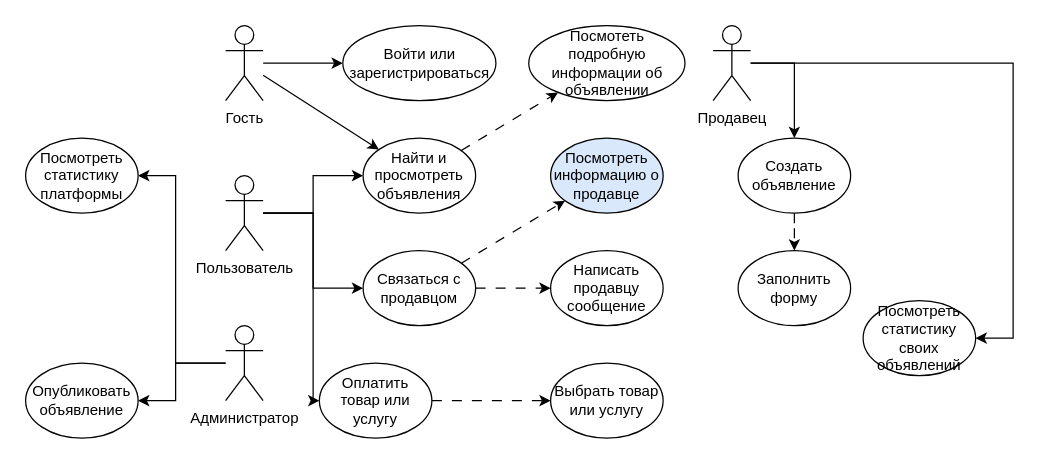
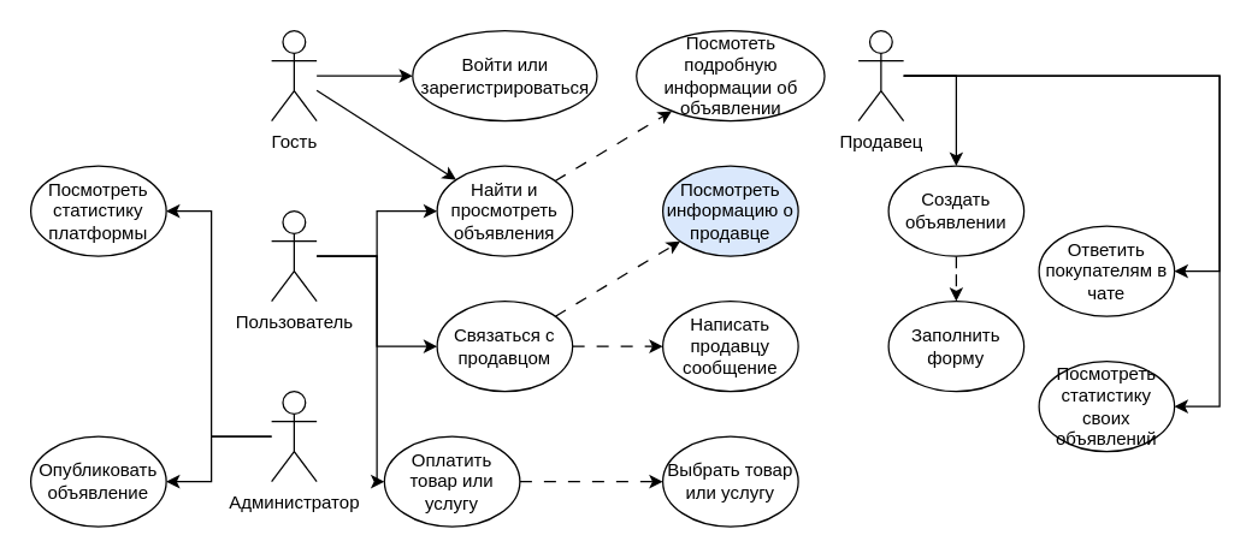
- <mxCell id="23" value="Создать объявление" style="ellipse;whiteSpace=wrap;html=1;" vertex="1" parent="1"><mxGeometry x="590" y="110" width="90" height="60" as="geometry" /></mxCell>
+ <mxCell id="23" value="Создать объявлении" style="ellipse;whiteSpace=wrap;html=1;" vertex="1" parent="1"><mxGeometry x="590" y="110" width="90" height="60" as="geometry" /></mxCell>
+ <mxCell id="33" value="Ответить покупателям в чате" style="ellipse;whiteSpace=wrap;html=1;" vertex="1" parent="1"><mxGeometry x="690" y="150" width="90" height="60" as="geometry" /></mxCell>
+ <mxCell id="7" style="edgeStyle=orthogonalEdgeStyle;rounded=0;orthogonalLoop=1;jettySize=auto;html=1;" edge="1" parent="1" source="9" target="33"><mxGeometry relative="1" as="geometry"><Array as="points"><mxPoint x="810" y="50" /><mxPoint x="810" y="180" /></Array></mxGeometry></mxCell>
